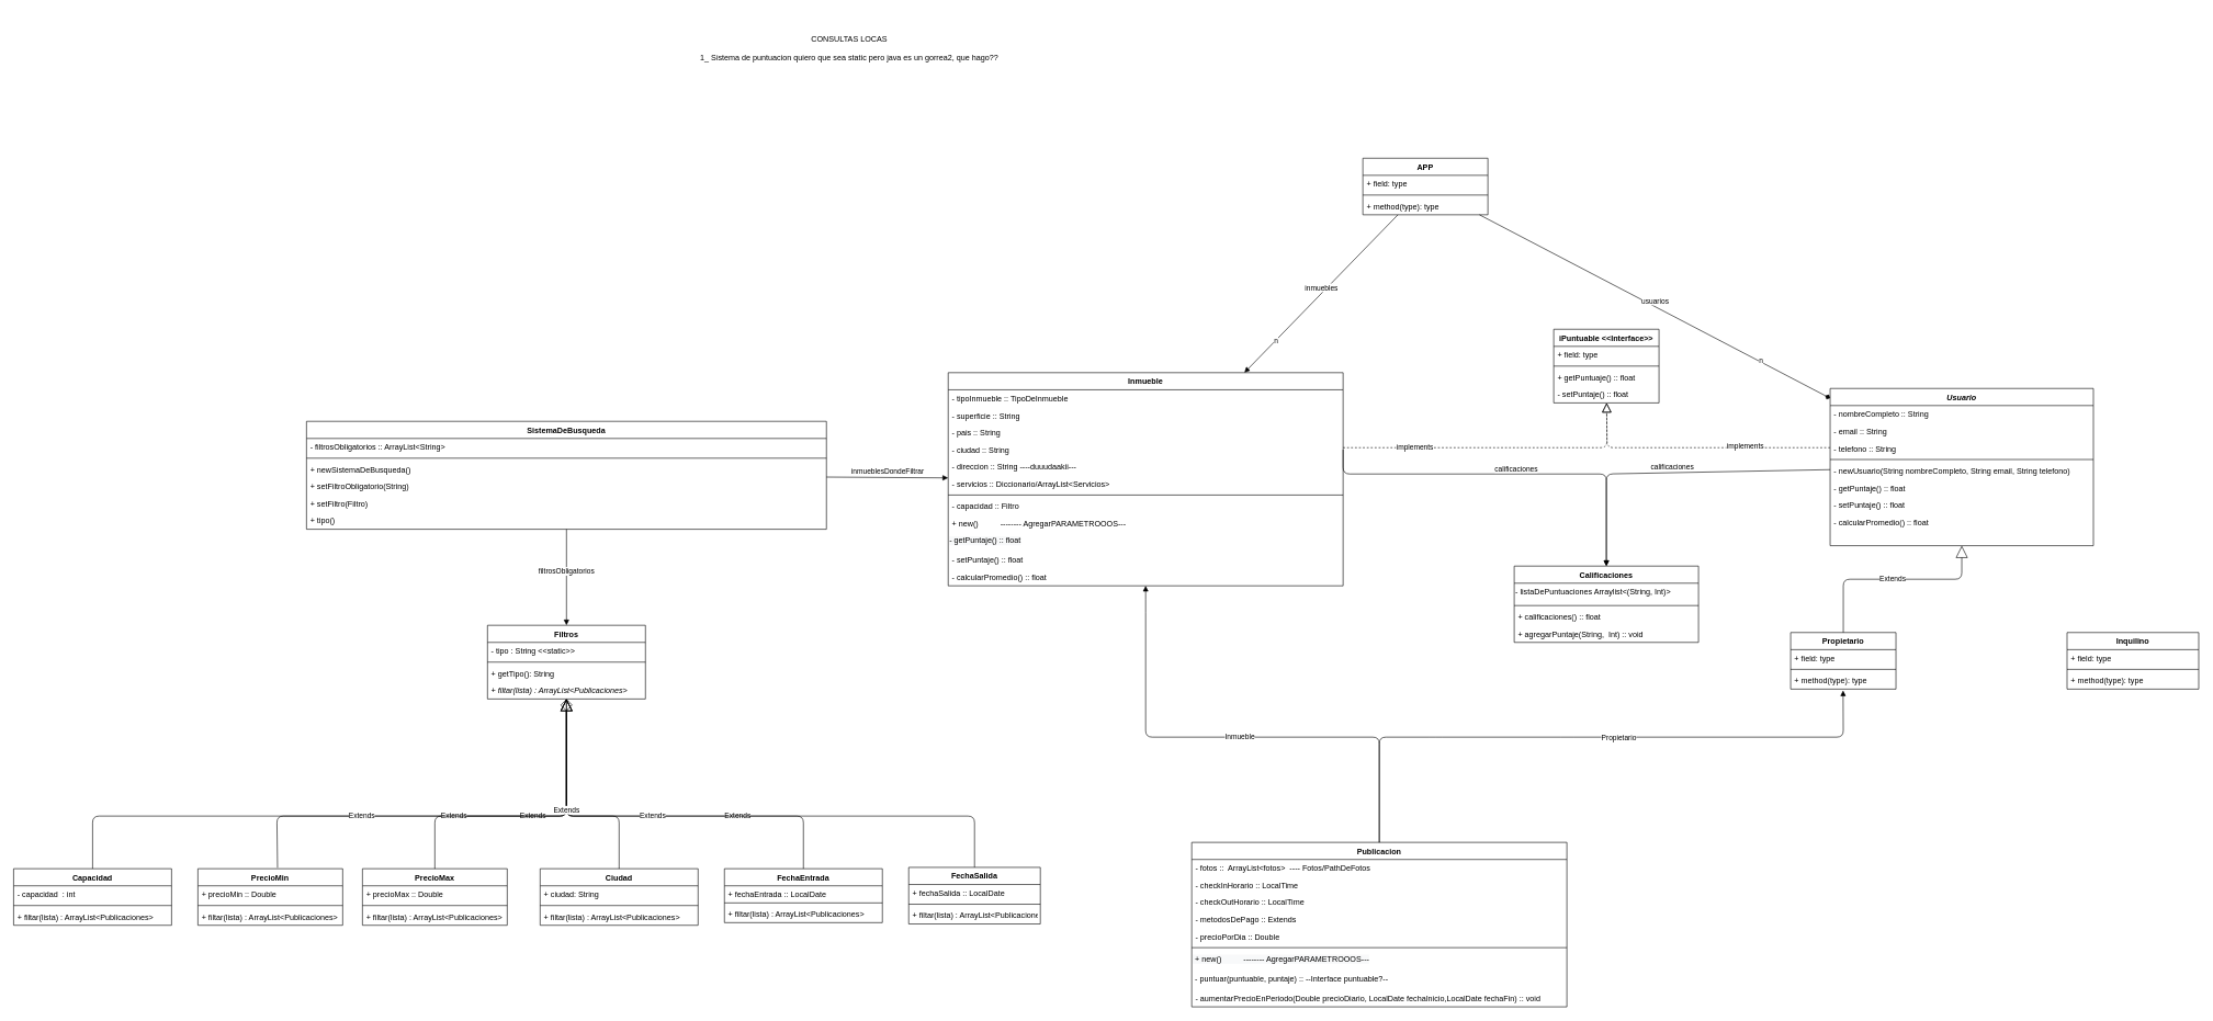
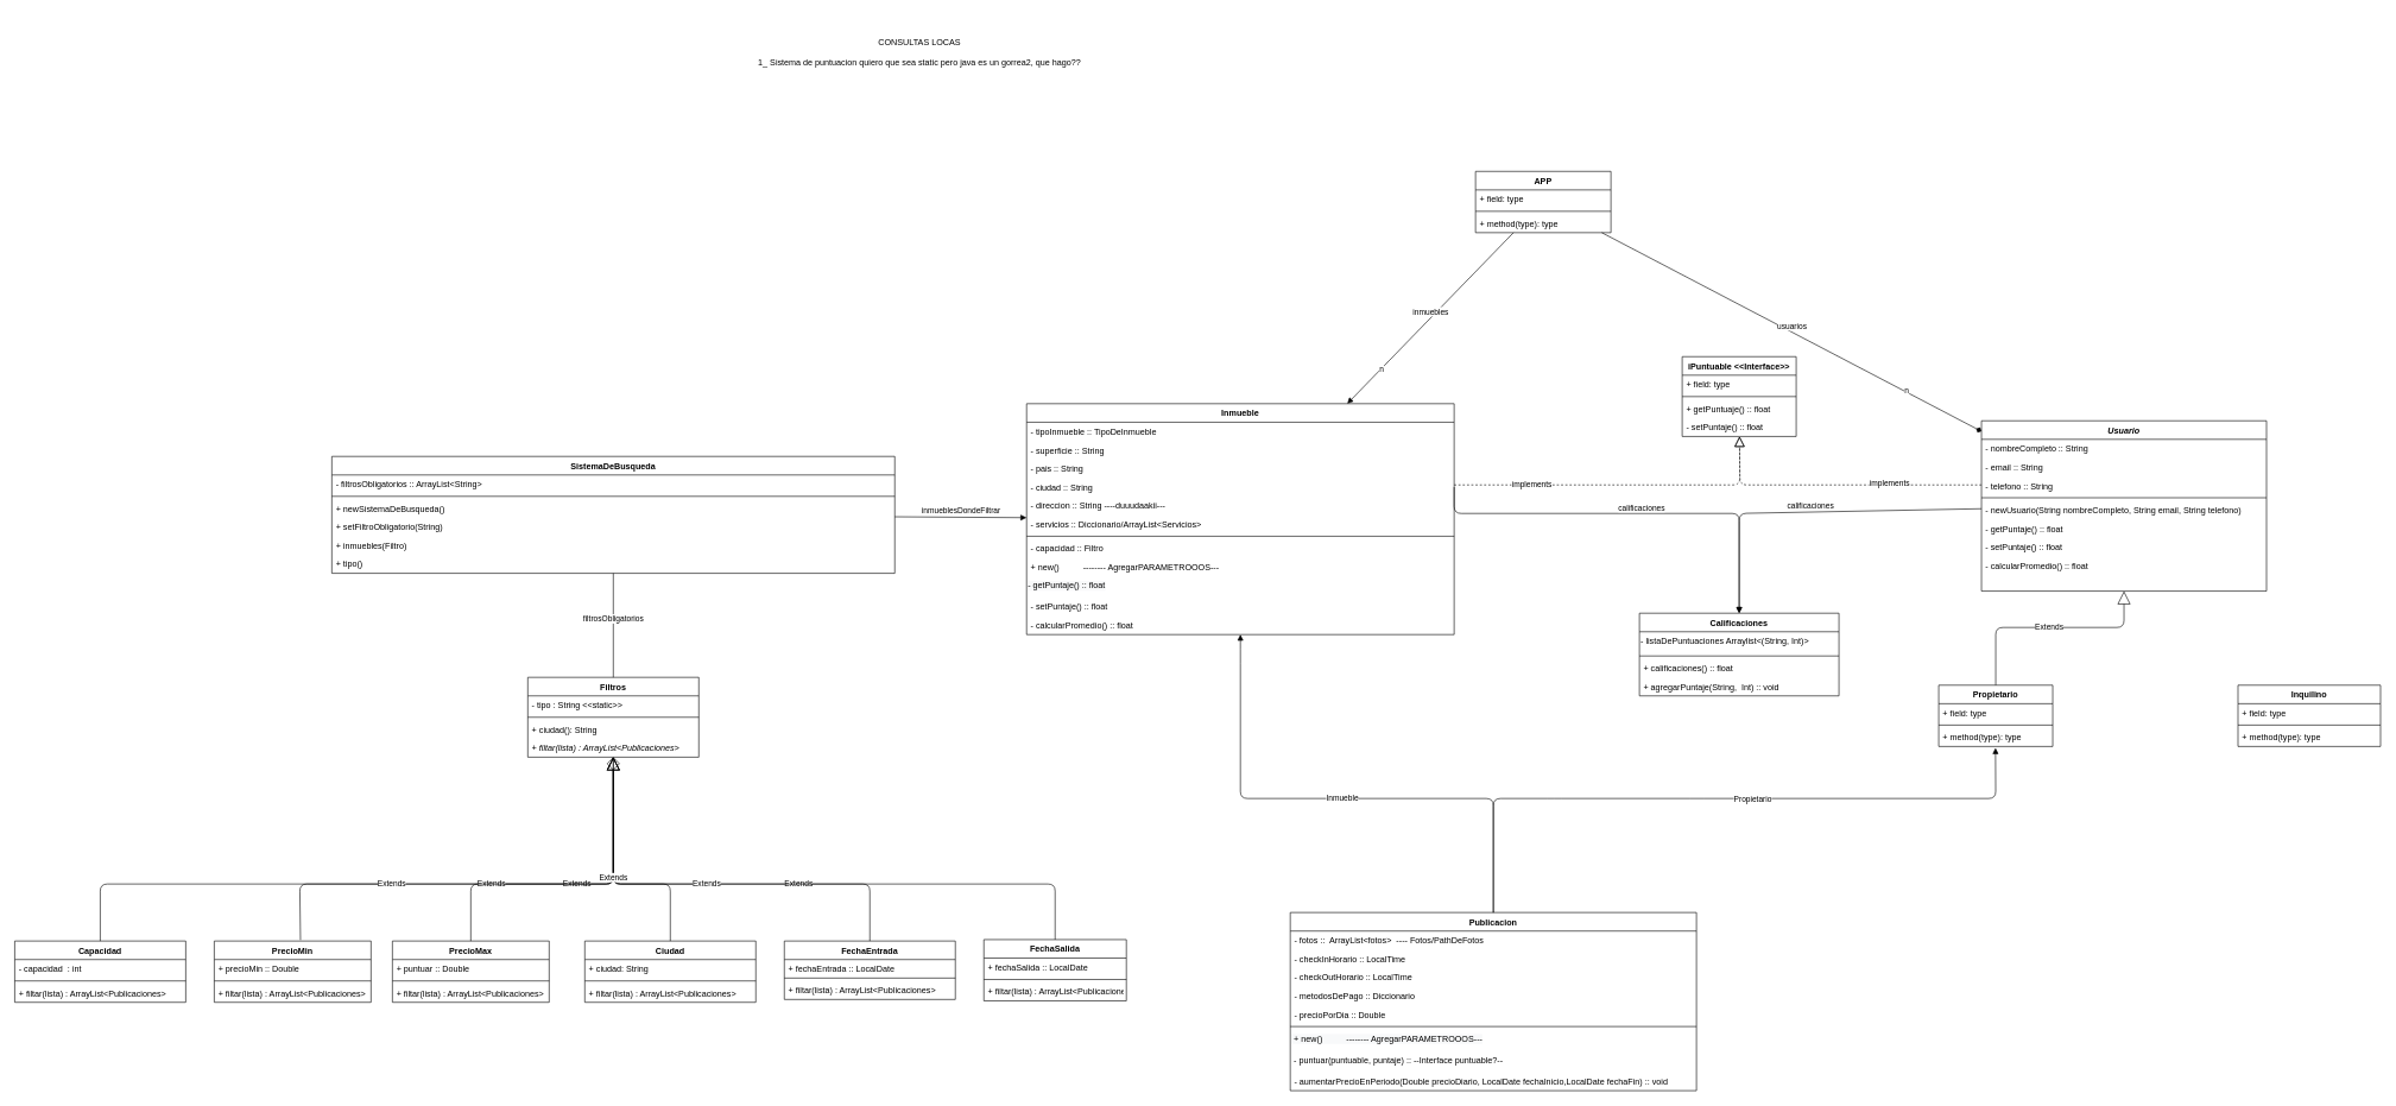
- <mxCell id="33" value="+ setFiltro(Filtro)" style="text;strokeColor=none;fillColor=none;align=left;verticalAlign=top;spacingLeft=4;spacingRight=4;overflow=hidden;rotatable=0;points=[[0,0.5],[1,0.5]];portConstraint=eastwest;" parent="28" vertex="1"><mxGeometry y="112" width="790" height="26" as="geometry" /></mxCell>
+ <mxCell id="33" value="+ inmuebles(Filtro)" style="text;strokeColor=none;fillColor=none;align=left;verticalAlign=top;spacingLeft=4;spacingRight=4;overflow=hidden;rotatable=0;points=[[0,0.5],[1,0.5]];portConstraint=eastwest;" parent="28" vertex="1"><mxGeometry y="112" width="790" height="26" as="geometry" /></mxCell>
- <mxCell id="67" value="filtrosObligatorios" style="html=1;verticalAlign=bottom;endArrow=block;" parent="1" source="28" target="38" edge="1"><mxGeometry width="80" relative="1" as="geometry"><mxPoint x="1530" y="1280" as="sourcePoint" /><mxPoint x="1460" y="1590" as="targetPoint" /></mxGeometry></mxCell>
+ <mxCell id="67" value="filtrosObligatorios" style="html=1;verticalAlign=bottom;endArrow=none;" parent="1" source="28" target="38" edge="1"><mxGeometry width="80" relative="1" as="geometry"><mxPoint x="1530" y="1280" as="sourcePoint" /><mxPoint x="1460" y="1590" as="targetPoint" /></mxGeometry></mxCell>
- <mxCell id="41" value="+ getTipo(): String" style="text;strokeColor=none;fillColor=none;align=left;verticalAlign=top;spacingLeft=4;spacingRight=4;overflow=hidden;rotatable=0;points=[[0,0.5],[1,0.5]];portConstraint=eastwest;" parent="38" vertex="1"><mxGeometry y="60" width="240" height="26" as="geometry" /></mxCell>
+ <mxCell id="41" value="+ ciudad(): String" style="text;strokeColor=none;fillColor=none;align=left;verticalAlign=top;spacingLeft=4;spacingRight=4;overflow=hidden;rotatable=0;points=[[0,0.5],[1,0.5]];portConstraint=eastwest;" parent="38" vertex="1"><mxGeometry y="60" width="240" height="26" as="geometry" /></mxCell>
- <mxCell id="52" value="+ precioMax :: Double" style="text;strokeColor=none;fillColor=none;align=left;verticalAlign=top;spacingLeft=4;spacingRight=4;overflow=hidden;rotatable=0;points=[[0,0.5],[1,0.5]];portConstraint=eastwest;" parent="51" vertex="1"><mxGeometry y="26" width="220" height="26" as="geometry" /></mxCell>
+ <mxCell id="52" value="+ puntuar :: Double" style="text;strokeColor=none;fillColor=none;align=left;verticalAlign=top;spacingLeft=4;spacingRight=4;overflow=hidden;rotatable=0;points=[[0,0.5],[1,0.5]];portConstraint=eastwest;" parent="51" vertex="1"><mxGeometry y="26" width="220" height="26" as="geometry" /></mxCell>
- <mxCell id="78" value="- metodosDePago :: Extends" style="text;strokeColor=none;fillColor=none;align=left;verticalAlign=top;spacingLeft=4;spacingRight=4;overflow=hidden;rotatable=0;points=[[0,0.5],[1,0.5]];portConstraint=eastwest;" parent="74" vertex="1"><mxGeometry y="104" width="570" height="26" as="geometry" /></mxCell>
+ <mxCell id="78" value="- metodosDePago :: Diccionario" style="text;strokeColor=none;fillColor=none;align=left;verticalAlign=top;spacingLeft=4;spacingRight=4;overflow=hidden;rotatable=0;points=[[0,0.5],[1,0.5]];portConstraint=eastwest;" parent="74" vertex="1"><mxGeometry y="104" width="570" height="26" as="geometry" /></mxCell>
